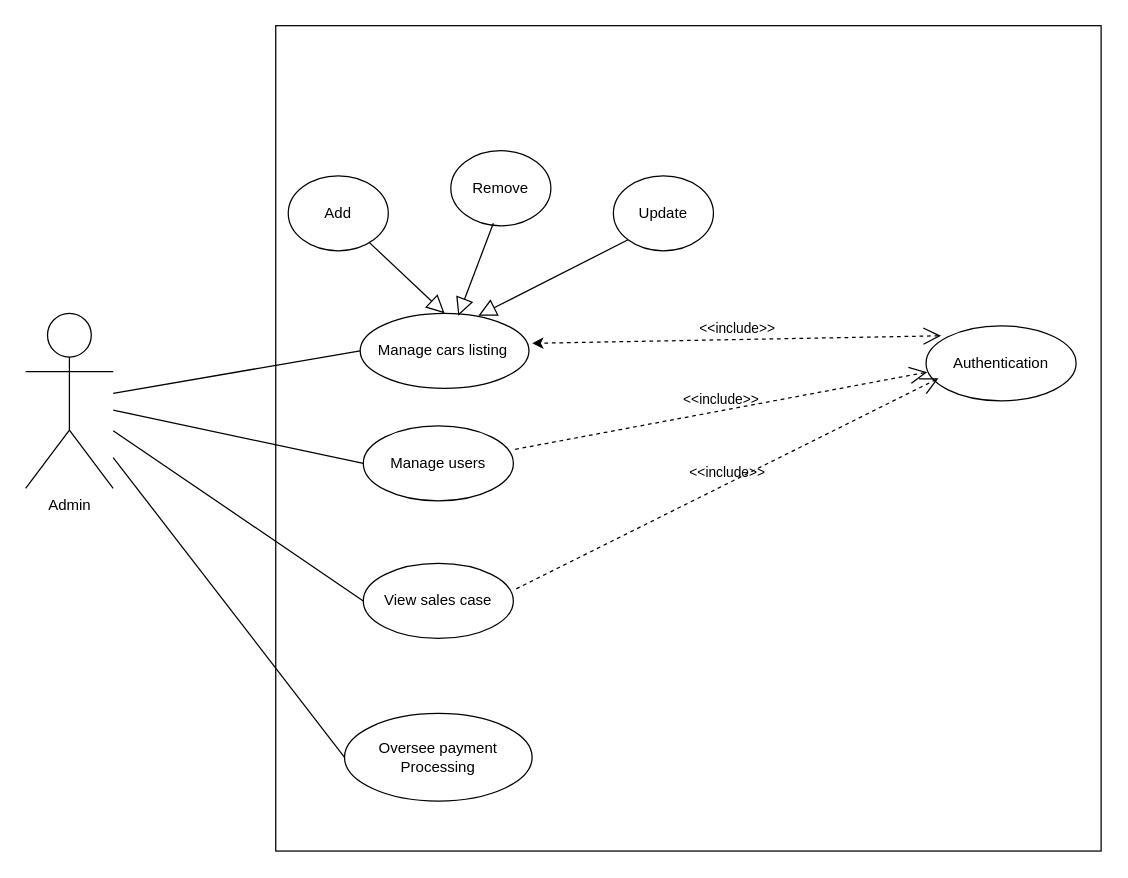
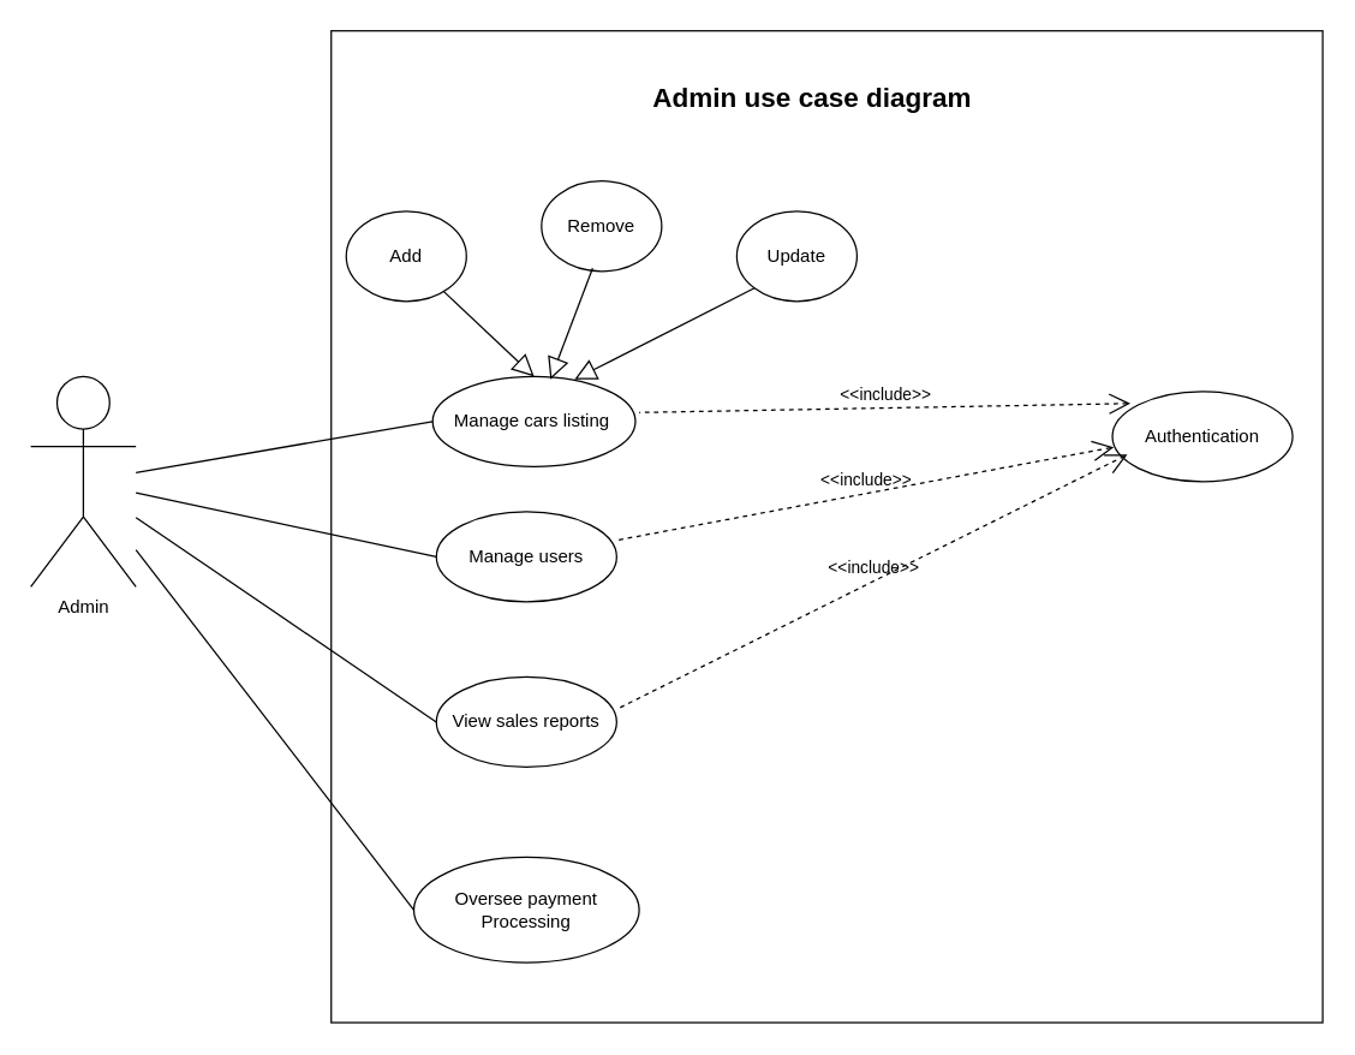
+ <mxCell id="13" value="&lt;font style=&quot;font-size: 18px;&quot;&gt;&lt;b&gt;Admin use case diagram&lt;/b&gt;&lt;/font&gt;" style="text;html=1;align=center;verticalAlign=middle;whiteSpace=wrap;rounded=0;" parent="1" vertex="1"><mxGeometry x="422.5" y="40" width="235" height="50" as="geometry" /></mxCell>
- <mxCell id="15" value="&amp;lt;&amp;lt;include&lt;span style=&quot;background-color: transparent;&quot;&gt;&amp;gt;&amp;gt;&lt;/span&gt;" style="edgeStyle=none;html=1;startArrow=open;endArrow=classic;startSize=12;verticalAlign=bottom;dashed=1;labelBackgroundColor=none;rounded=0;entryX=1.019;entryY=0.4;entryDx=0;entryDy=0;entryPerimeter=0;exitX=0.1;exitY=0.133;exitDx=0;exitDy=0;exitPerimeter=0;" parent="1" source="4" target="14" edge="1"><mxGeometry x="-0.003" width="160" relative="1" as="geometry"><mxPoint x="580" y="210" as="sourcePoint" /><mxPoint x="740" y="210" as="targetPoint" /><mxPoint as="offset" /></mxGeometry></mxCell>
+ <mxCell id="15" value="&amp;lt;&amp;lt;include&lt;span style=&quot;background-color: transparent;&quot;&gt;&amp;gt;&amp;gt;&lt;/span&gt;" style="edgeStyle=none;html=1;startArrow=open;endArrow=none;startSize=12;verticalAlign=bottom;dashed=1;labelBackgroundColor=none;rounded=0;entryX=1.019;entryY=0.4;entryDx=0;entryDy=0;entryPerimeter=0;exitX=0.1;exitY=0.133;exitDx=0;exitDy=0;exitPerimeter=0;" parent="1" source="4" target="14" edge="1"><mxGeometry x="-0.003" width="160" relative="1" as="geometry"><mxPoint x="580" y="210" as="sourcePoint" /><mxPoint x="740" y="210" as="targetPoint" /><mxPoint as="offset" /></mxGeometry></mxCell>
- <mxCell id="6" value="&lt;span style=&quot;font-weight: normal;&quot;&gt;View sales case&lt;/span&gt;" style="shape=ellipse;html=1;strokeWidth=1;fontStyle=1;whiteSpace=wrap;align=center;perimeter=ellipsePerimeter;" parent="1" vertex="1"><mxGeometry x="290" y="450" width="120" height="60" as="geometry" /></mxCell>
+ <mxCell id="6" value="&lt;span style=&quot;font-weight: normal;&quot;&gt;View sales reports&lt;/span&gt;" style="shape=ellipse;html=1;strokeWidth=1;fontStyle=1;whiteSpace=wrap;align=center;perimeter=ellipsePerimeter;" parent="1" vertex="1"><mxGeometry x="290" y="450" width="120" height="60" as="geometry" /></mxCell>
